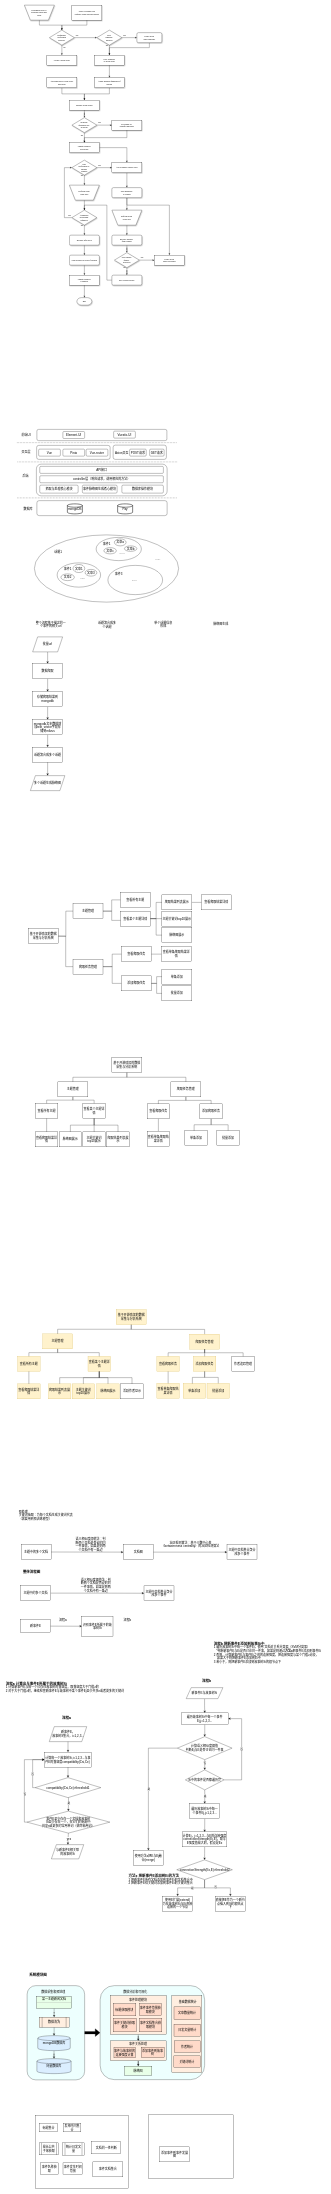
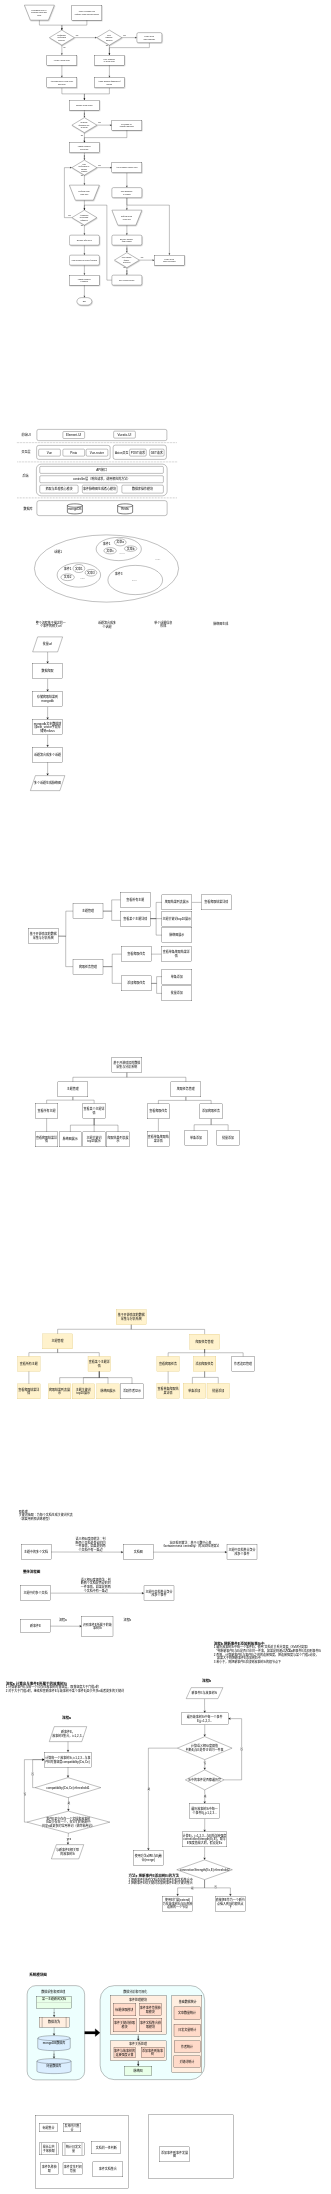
+ <mxCell id="14" style="edgeStyle=orthogonalEdgeStyle;rounded=0;html=1;labelBackgroundColor=none;startSize=5;endArrow=classicThin;endFill=1;endSize=5;jettySize=auto;orthogonalLoop=1;strokeWidth=1;fontFamily=Verdana;fontSize=8" parent="1" source="15" target="19" edge="1"><mxGeometry relative="1" as="geometry" /></mxCell>
- <mxCell id="29" style="edgeStyle=orthogonalEdgeStyle;rounded=0;html=1;labelBackgroundColor=none;startSize=5;endArrow=classicThin;endFill=1;endSize=5;jettySize=auto;orthogonalLoop=1;strokeWidth=1;fontFamily=Verdana;fontSize=8;" parent="1" source="30" target="35" edge="1"><mxGeometry relative="1" as="geometry" /></mxCell>
+ <mxCell id="29" style="edgeStyle=orthogonalEdgeStyle;rounded=0;html=1;labelBackgroundColor=none;startSize=5;endArrow=classicThin;endFill=1;endSize=5;jettySize=auto;orthogonalLoop=1;strokeWidth=1;fontFamily=Verdana;fontSize=8" parent="1" source="30" target="33" edge="1"><mxGeometry relative="1" as="geometry" /></mxCell>
- <mxCell id="87" value="Pay" style="strokeWidth=2;html=1;shape=mxgraph.flowchart.database;whiteSpace=wrap;" parent="1" vertex="1"><mxGeometry x="469" y="2015" width="60" height="40" as="geometry" /></mxCell>
+ <mxCell id="87" value="Redis" style="strokeWidth=2;html=1;shape=mxgraph.flowchart.database;whiteSpace=wrap;" parent="1" vertex="1"><mxGeometry x="469" y="2015" width="60" height="40" as="geometry" /></mxCell>
